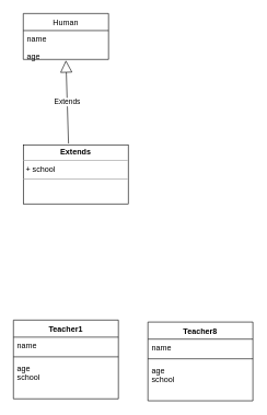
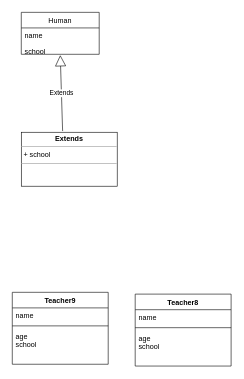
- <mxCell id="4" value="age" style="text;strokeColor=none;fillColor=none;align=left;verticalAlign=top;spacingLeft=4;spacingRight=4;overflow=hidden;rotatable=0;points=[[0,0.5],[1,0.5]];portConstraint=eastwest;" vertex="1" parent="2"><mxGeometry y="52" width="130" height="18" as="geometry" /></mxCell>
+ <mxCell id="4" value="school" style="text;strokeColor=none;fillColor=none;align=left;verticalAlign=top;spacingLeft=4;spacingRight=4;overflow=hidden;rotatable=0;points=[[0,0.5],[1,0.5]];portConstraint=eastwest;" vertex="1" parent="2"><mxGeometry y="52" width="130" height="18" as="geometry" /></mxCell>
- <mxCell id="7" value="Teacher1" style="swimlane;fontStyle=1;align=center;verticalAlign=top;childLayout=stackLayout;horizontal=1;startSize=26;horizontalStack=0;resizeParent=1;resizeParentMax=0;resizeLast=0;collapsible=1;marginBottom=0;" vertex="1" parent="1"><mxGeometry x="20" y="487" width="160" height="120" as="geometry" /></mxCell>
+ <mxCell id="7" value="Teacher9" style="swimlane;fontStyle=1;align=center;verticalAlign=top;childLayout=stackLayout;horizontal=1;startSize=26;horizontalStack=0;resizeParent=1;resizeParentMax=0;resizeLast=0;collapsible=1;marginBottom=0;" vertex="1" parent="1"><mxGeometry x="20" y="487" width="160" height="120" as="geometry" /></mxCell>
